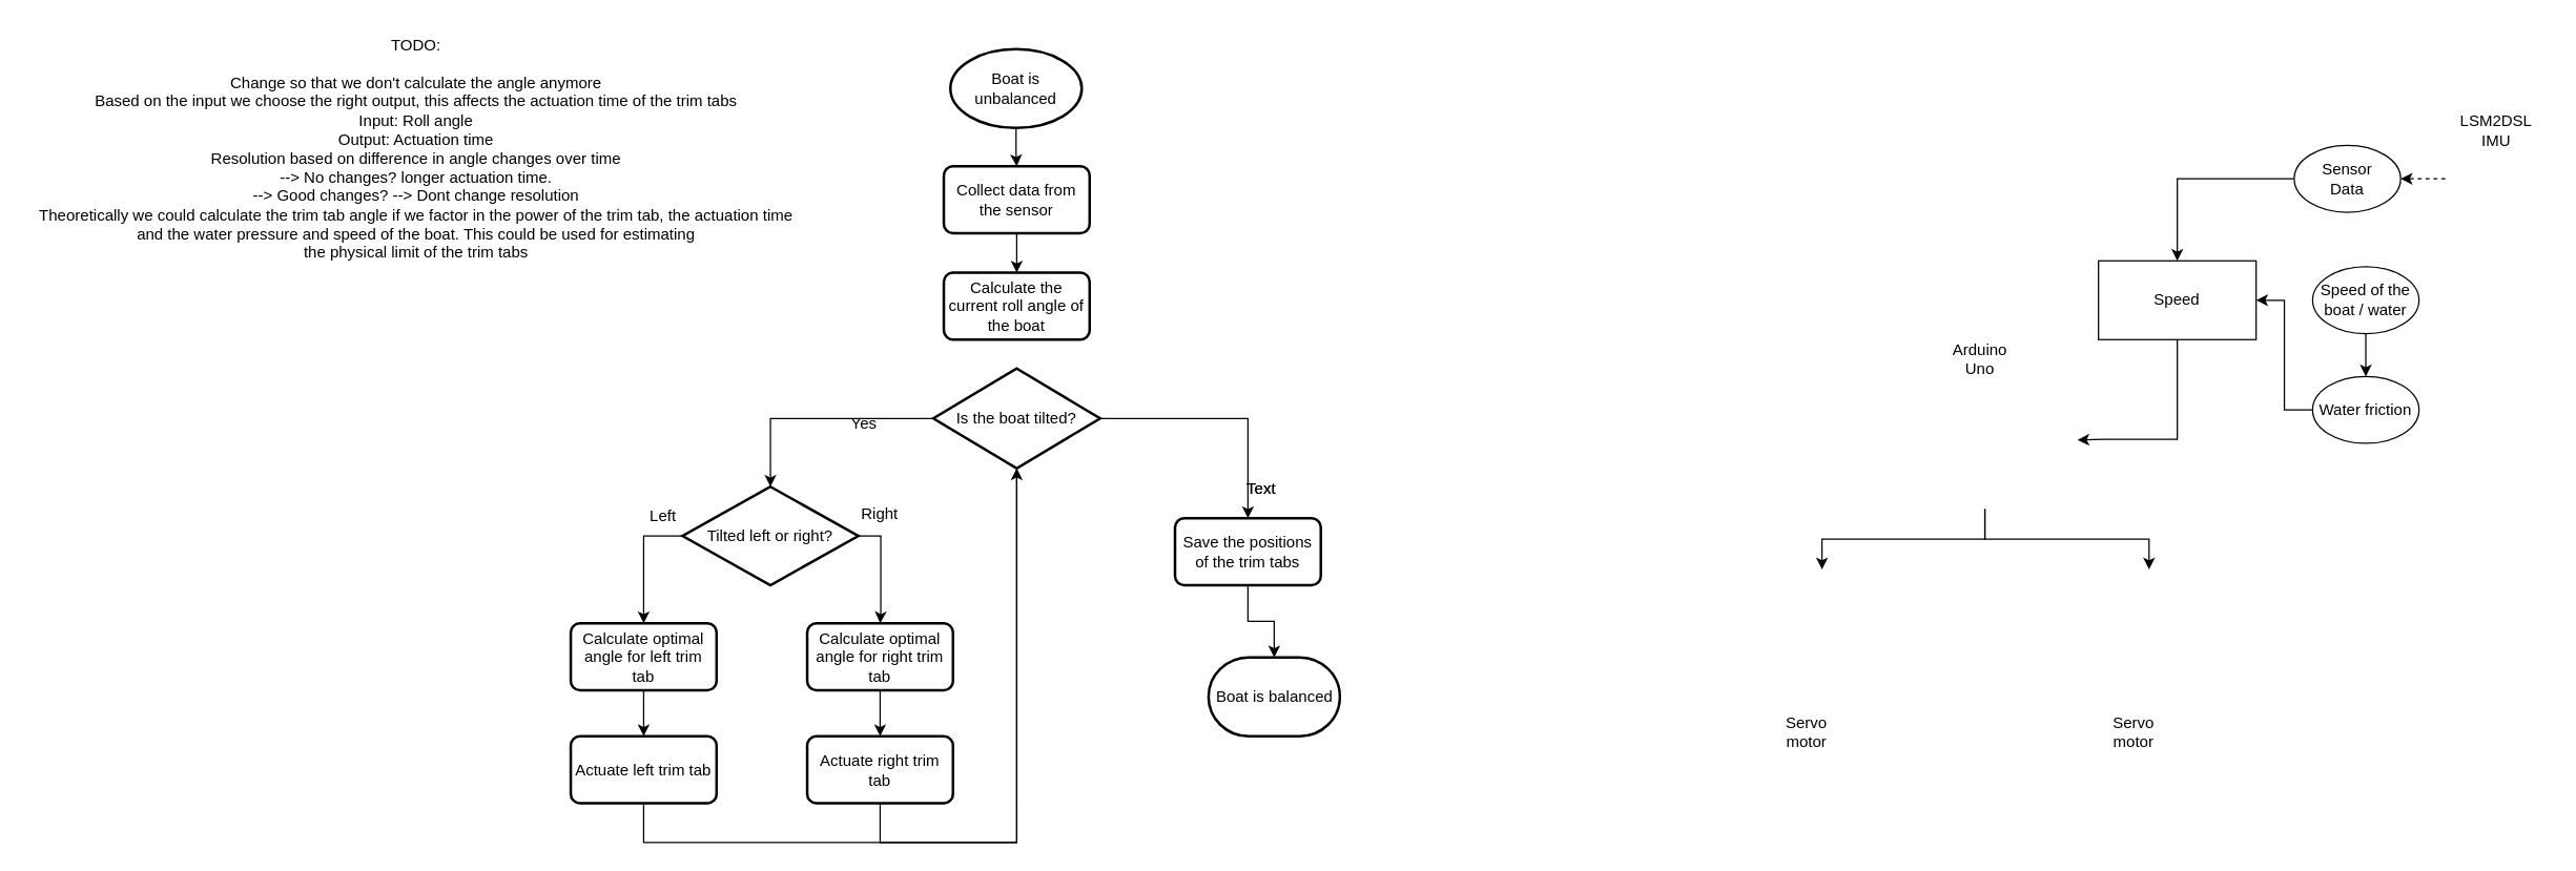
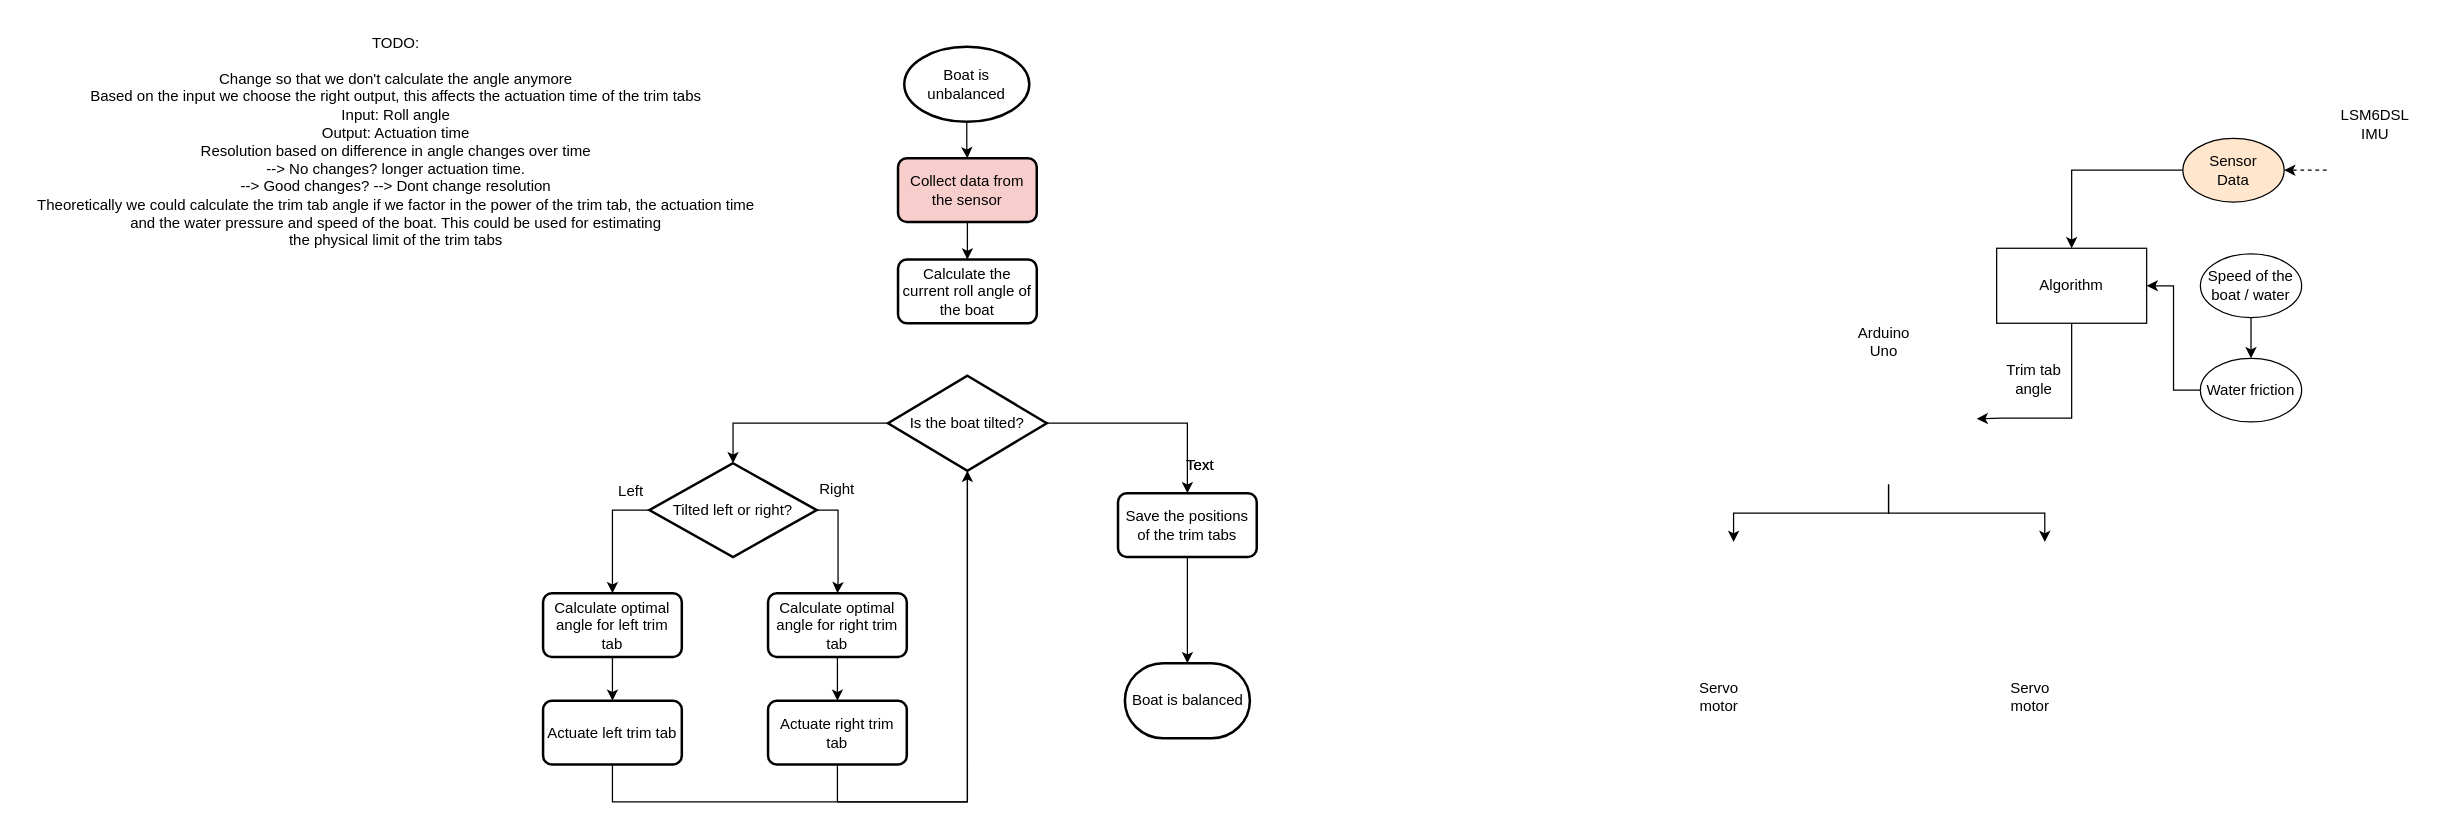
- <mxCell id="20" value="LSM2DSL&lt;br&gt;IMU" style="text;html=1;strokeColor=none;fillColor=none;align=center;verticalAlign=middle;whiteSpace=wrap;rounded=0;" parent="1" vertex="1"><mxGeometry x="1869.66" y="84" width="60" height="30" as="geometry" /></mxCell>
+ <mxCell id="20" value="LSM6DSL&lt;br&gt;IMU" style="text;html=1;strokeColor=none;fillColor=none;align=center;verticalAlign=middle;whiteSpace=wrap;rounded=0;" parent="1" vertex="1"><mxGeometry x="1869.66" y="84" width="60" height="30" as="geometry" /></mxCell>
- <mxCell id="13" value="Sensor&lt;br&gt;Data" style="ellipse;whiteSpace=wrap;html=1;" parent="1" vertex="1"><mxGeometry x="1746" y="110" width="81" height="51" as="geometry" /></mxCell>
+ <mxCell id="13" value="Sensor&lt;br&gt;Data" style="ellipse;whiteSpace=wrap;html=1;fillColor=#ffe6cc;" parent="1" vertex="1"><mxGeometry x="1746" y="110" width="81" height="51" as="geometry" /></mxCell>
- <mxCell id="25" value="Collect data from the sensor" style="rounded=1;whiteSpace=wrap;html=1;absoluteArcSize=1;arcSize=14;strokeWidth=2;" parent="1" vertex="1"><mxGeometry x="718" y="126" width="111" height="51" as="geometry" /></mxCell>
+ <mxCell id="25" value="Collect data from the sensor" style="rounded=1;whiteSpace=wrap;html=1;absoluteArcSize=1;arcSize=14;strokeWidth=2;fillColor=#f8cecc;" parent="1" vertex="1"><mxGeometry x="718" y="126" width="111" height="51" as="geometry" /></mxCell>
- <mxCell id="11" value="Speed" style="rounded=0;whiteSpace=wrap;html=1;" parent="1" vertex="1"><mxGeometry x="1597" y="198" width="120" height="60" as="geometry" /></mxCell>
+ <mxCell id="11" value="Algorithm" style="rounded=0;whiteSpace=wrap;html=1;" parent="1" vertex="1"><mxGeometry x="1597" y="198" width="120" height="60" as="geometry" /></mxCell>
+ <mxCell id="21" value="Trim tab angle" style="text;html=1;strokeColor=none;fillColor=none;align=center;verticalAlign=middle;whiteSpace=wrap;rounded=0;" parent="1" vertex="1"><mxGeometry x="1597" y="288" width="60" height="30" as="geometry" /></mxCell>
- <mxCell id="29" value="Is the boat tilted?" style="strokeWidth=2;html=1;shape=mxgraph.flowchart.decision;whiteSpace=wrap;" parent="1" vertex="1"><mxGeometry x="710" y="280" width="127" height="76" as="geometry" /></mxCell>
+ <mxCell id="29" value="Is the boat tilted?" style="strokeWidth=2;html=1;shape=mxgraph.flowchart.decision;whiteSpace=wrap;" parent="1" vertex="1"><mxGeometry x="710" y="300" width="127" height="76" as="geometry" /></mxCell>
- <mxCell id="34" value="Yes" style="text;html=1;strokeColor=none;fillColor=none;align=center;verticalAlign=middle;whiteSpace=wrap;rounded=0;" parent="1" vertex="1"><mxGeometry x="641" y="313" width="33" height="17" as="geometry" /></mxCell>
- <mxCell id="37" value="Boat is balanced" style="strokeWidth=2;html=1;shape=mxgraph.flowchart.terminator;whiteSpace=wrap;" parent="1" vertex="1"><mxGeometry x="919.5" y="500" width="100" height="60" as="geometry" /></mxCell>
+ <mxCell id="37" value="Boat is balanced" style="strokeWidth=2;html=1;shape=mxgraph.flowchart.terminator;whiteSpace=wrap;" parent="1" vertex="1"><mxGeometry x="899.5" y="530" width="100" height="60" as="geometry" /></mxCell>
